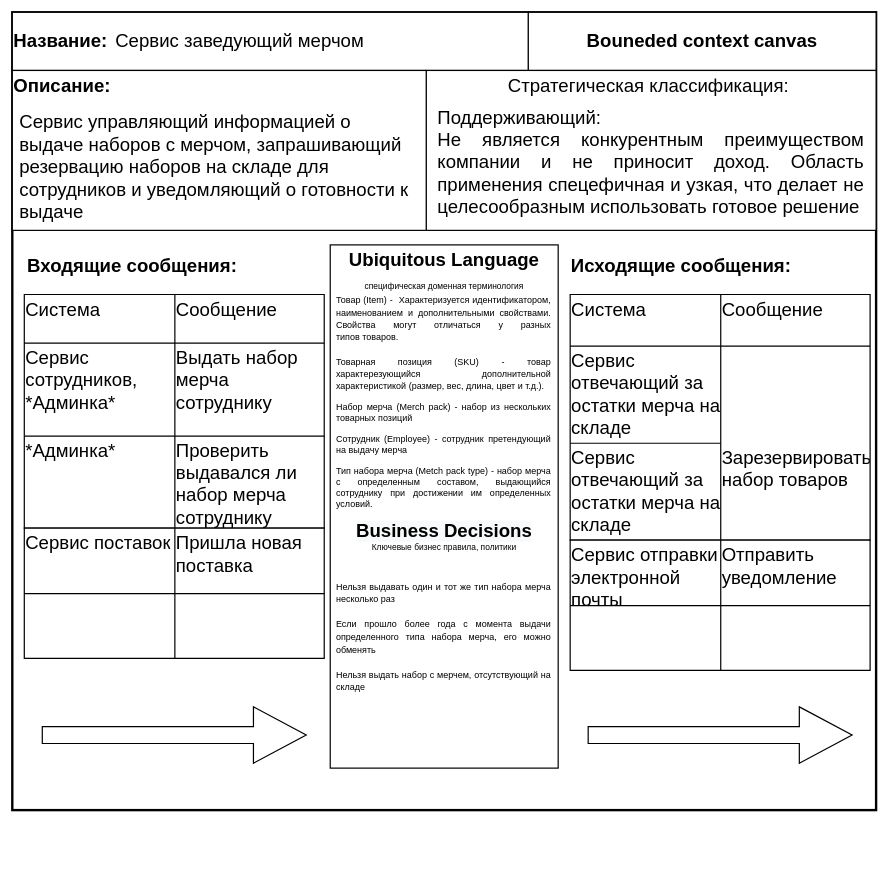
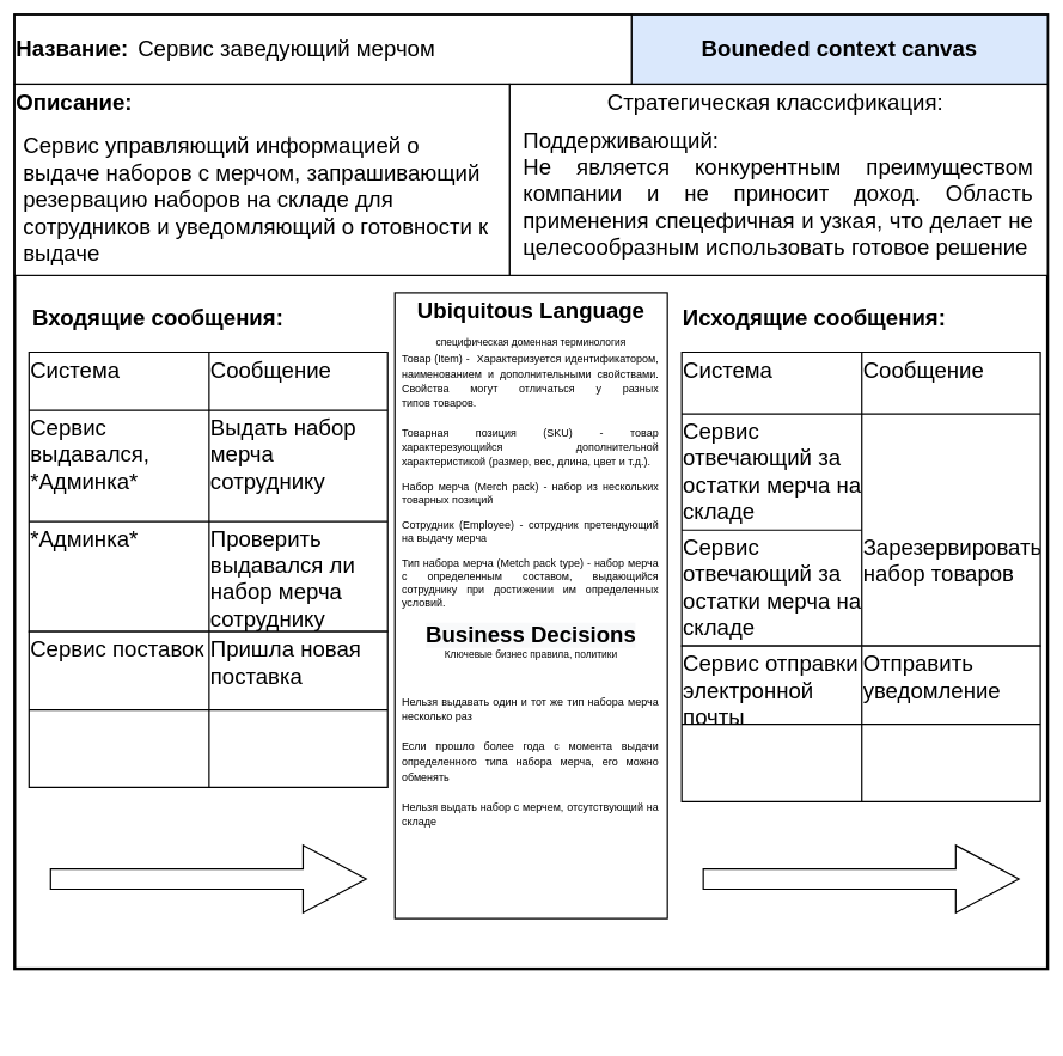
- <mxCell id="47" value="&lt;font style=&quot;font-size: 31px&quot;&gt;&lt;b&gt;Bouneded context canvas&lt;/b&gt;&lt;/font&gt;" style="rounded=0;whiteSpace=wrap;html=1;strokeWidth=2;strokeColor=default;" parent="46" vertex="1"><mxGeometry x="860" width="580" height="96.941" as="geometry" /></mxCell>
+ <mxCell id="47" value="&lt;font style=&quot;font-size: 31px&quot;&gt;&lt;b&gt;Bouneded context canvas&lt;/b&gt;&lt;/font&gt;" style="rounded=0;whiteSpace=wrap;html=1;strokeWidth=2;strokeColor=default;fillColor=#dae8fc;" parent="46" vertex="1"><mxGeometry x="860" width="580" height="96.941" as="geometry" /></mxCell>
- <mxCell id="31" value="Сервис сотрудников,&lt;br&gt;*Админка*" style="shape=partialRectangle;html=1;whiteSpace=wrap;connectable=0;fillColor=none;top=0;left=0;bottom=0;right=0;overflow=hidden;pointerEvents=1;rounded=0;shadow=0;glass=0;sketch=0;fontSize=31;strokeColor=default;strokeWidth=2;align=left;verticalAlign=top;" parent="30" vertex="1"><mxGeometry width="251" height="155" as="geometry"><mxRectangle width="251" height="155" as="alternateBounds" /></mxGeometry></mxCell>
+ <mxCell id="31" value="Сервис выдавался,&lt;br&gt;*Админка*" style="shape=partialRectangle;html=1;whiteSpace=wrap;connectable=0;fillColor=none;top=0;left=0;bottom=0;right=0;overflow=hidden;pointerEvents=1;rounded=0;shadow=0;glass=0;sketch=0;fontSize=31;strokeColor=default;strokeWidth=2;align=left;verticalAlign=top;" parent="30" vertex="1"><mxGeometry width="251" height="155" as="geometry"><mxRectangle width="251" height="155" as="alternateBounds" /></mxGeometry></mxCell>
